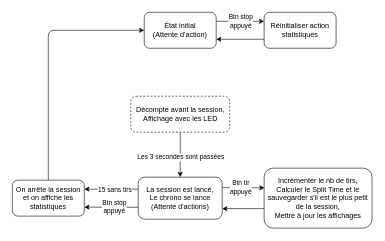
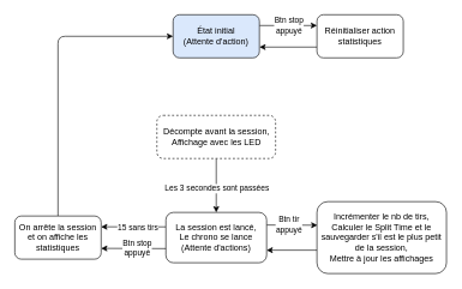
- <mxCell id="4" value="État initial&lt;br&gt;(Attente d'action)" style="rounded=1;whiteSpace=wrap;html=1;" vertex="1" parent="1"><mxGeometry x="240" y="20" width="120" height="60" as="geometry" /></mxCell>
+ <mxCell id="4" value="État initial&lt;br&gt;(Attente d'action)" style="rounded=1;whiteSpace=wrap;html=1;fillColor=#dae8fc;" vertex="1" parent="1"><mxGeometry x="240" y="20" width="120" height="60" as="geometry" /></mxCell>
